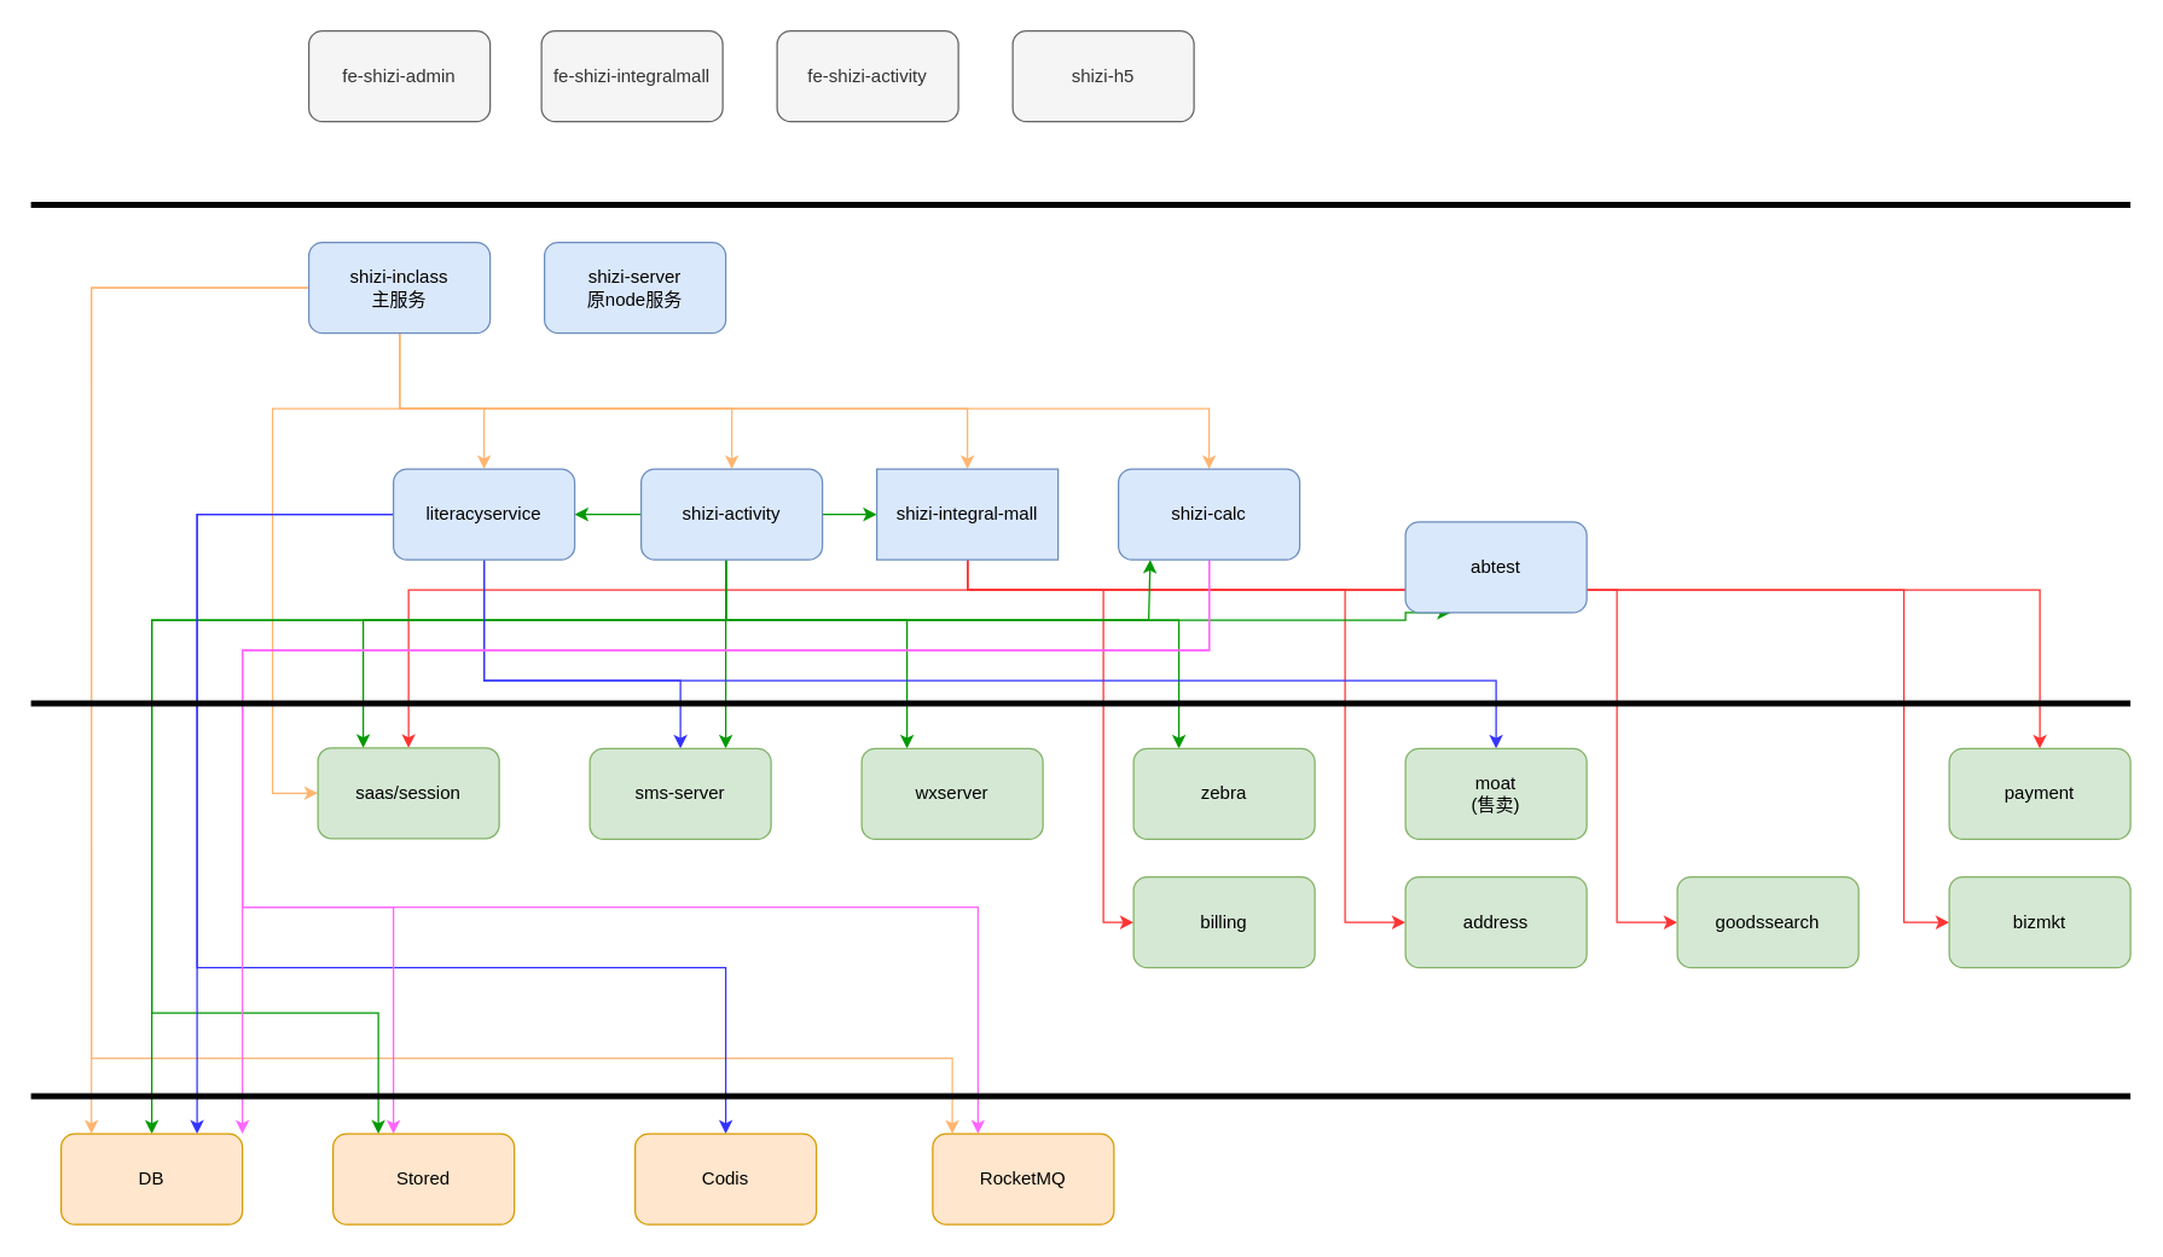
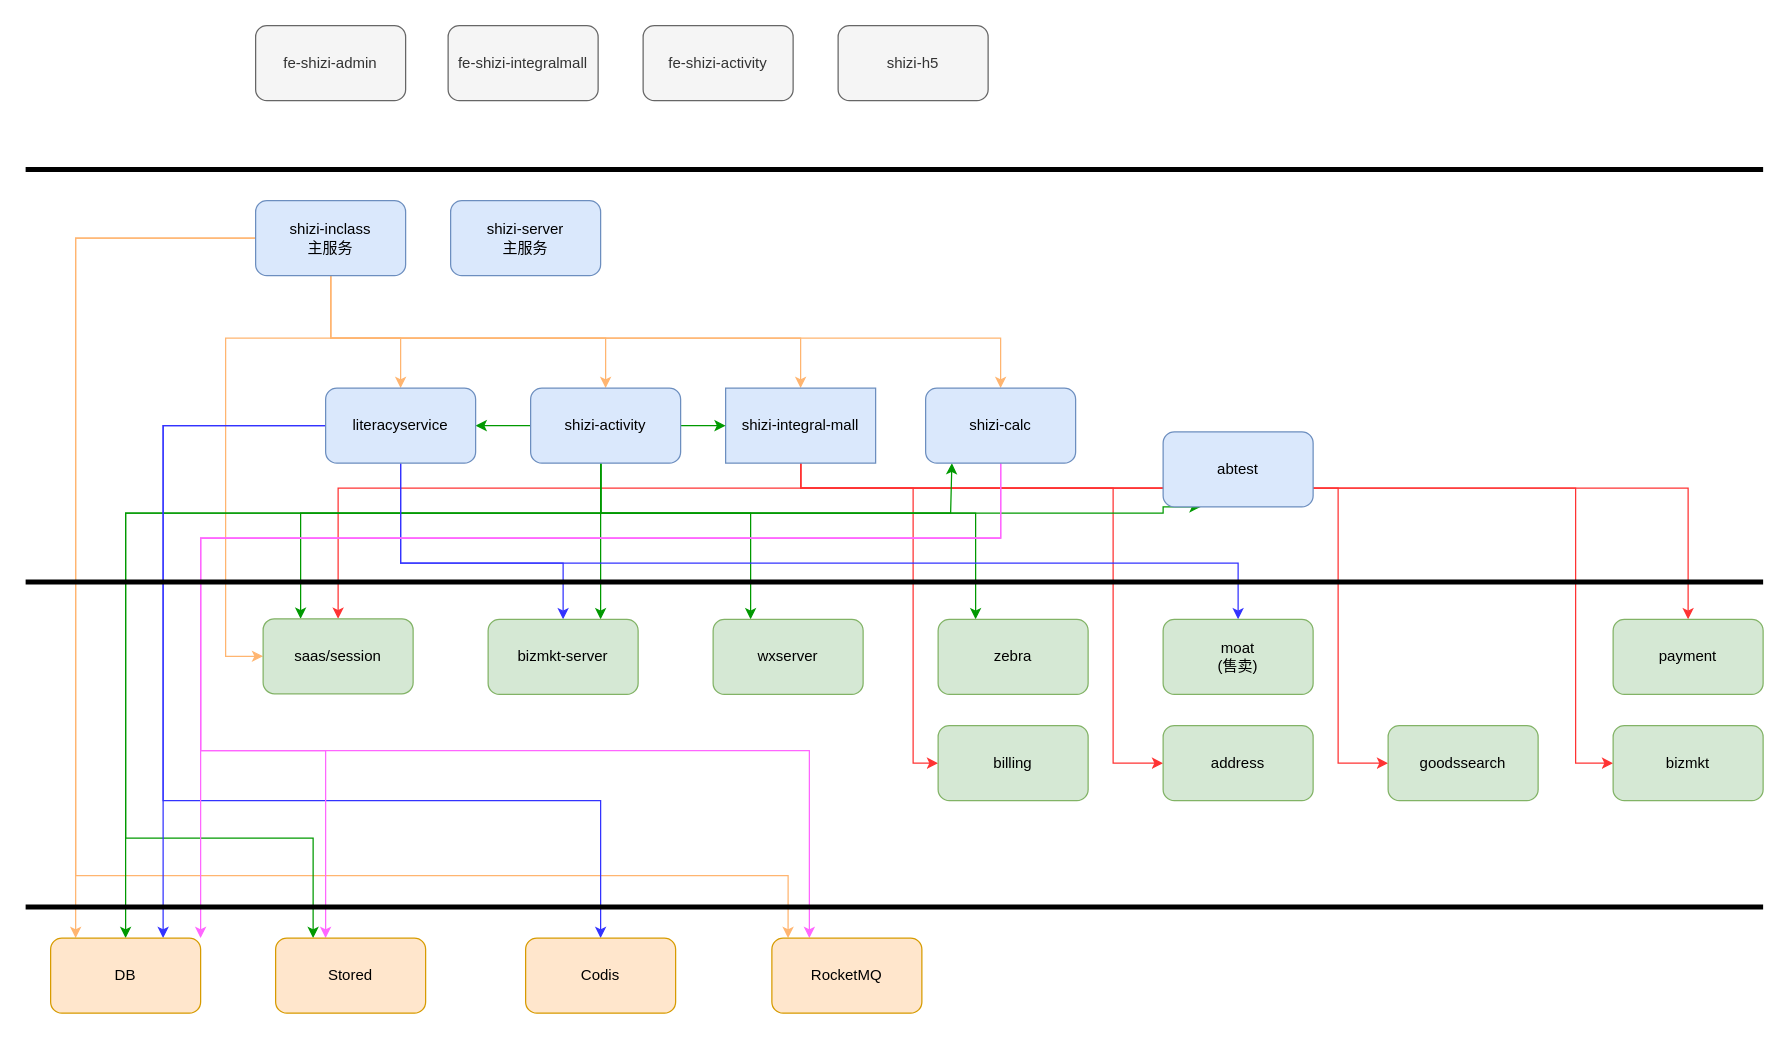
- <mxCell id="10" value="shizi-server&lt;br&gt;原node服务" style="rounded=1;whiteSpace=wrap;html=1;fillColor=#dae8fc;strokeColor=#6c8ebf;" vertex="1" parent="1"><mxGeometry x="360" y="160" width="120" height="60" as="geometry" /></mxCell>
+ <mxCell id="10" value="shizi-server&lt;br&gt;主服务" style="rounded=1;whiteSpace=wrap;html=1;fillColor=#dae8fc;strokeColor=#6c8ebf;" vertex="1" parent="1"><mxGeometry x="360" y="160" width="120" height="60" as="geometry" /></mxCell>
- <mxCell id="46" value="sms-server" style="rounded=1;whiteSpace=wrap;html=1;fillColor=#d5e8d4;strokeColor=#82b366;" vertex="1" parent="1"><mxGeometry x="390" y="495" width="120" height="60" as="geometry" /></mxCell>
+ <mxCell id="46" value="bizmkt-server" style="rounded=1;whiteSpace=wrap;html=1;fillColor=#d5e8d4;strokeColor=#82b366;" vertex="1" parent="1"><mxGeometry x="390" y="495" width="120" height="60" as="geometry" /></mxCell>
